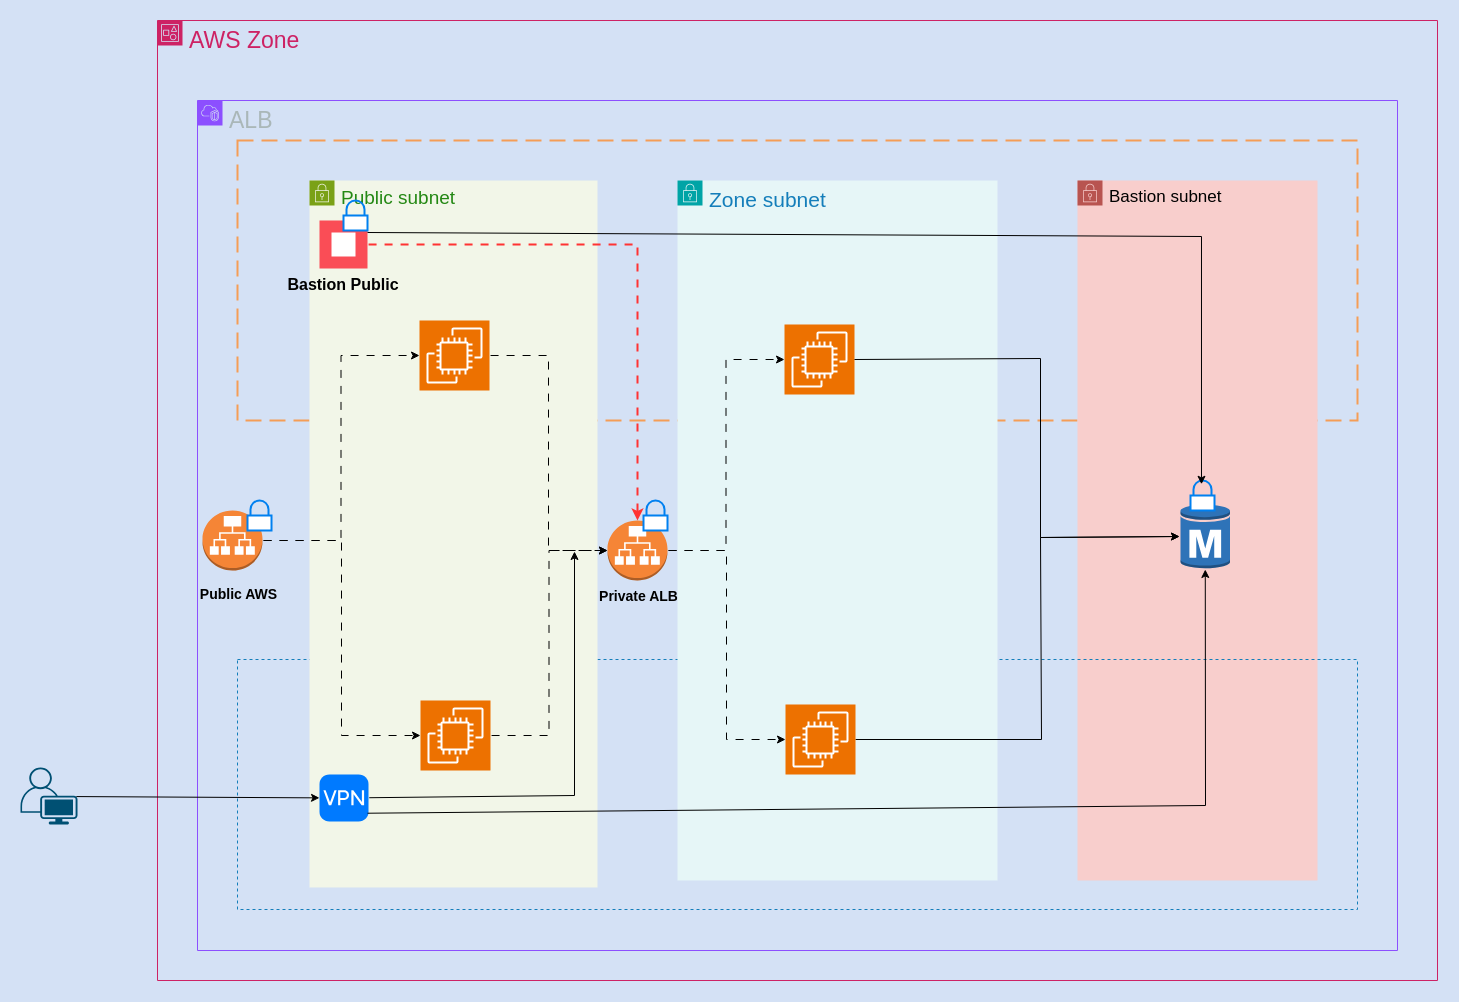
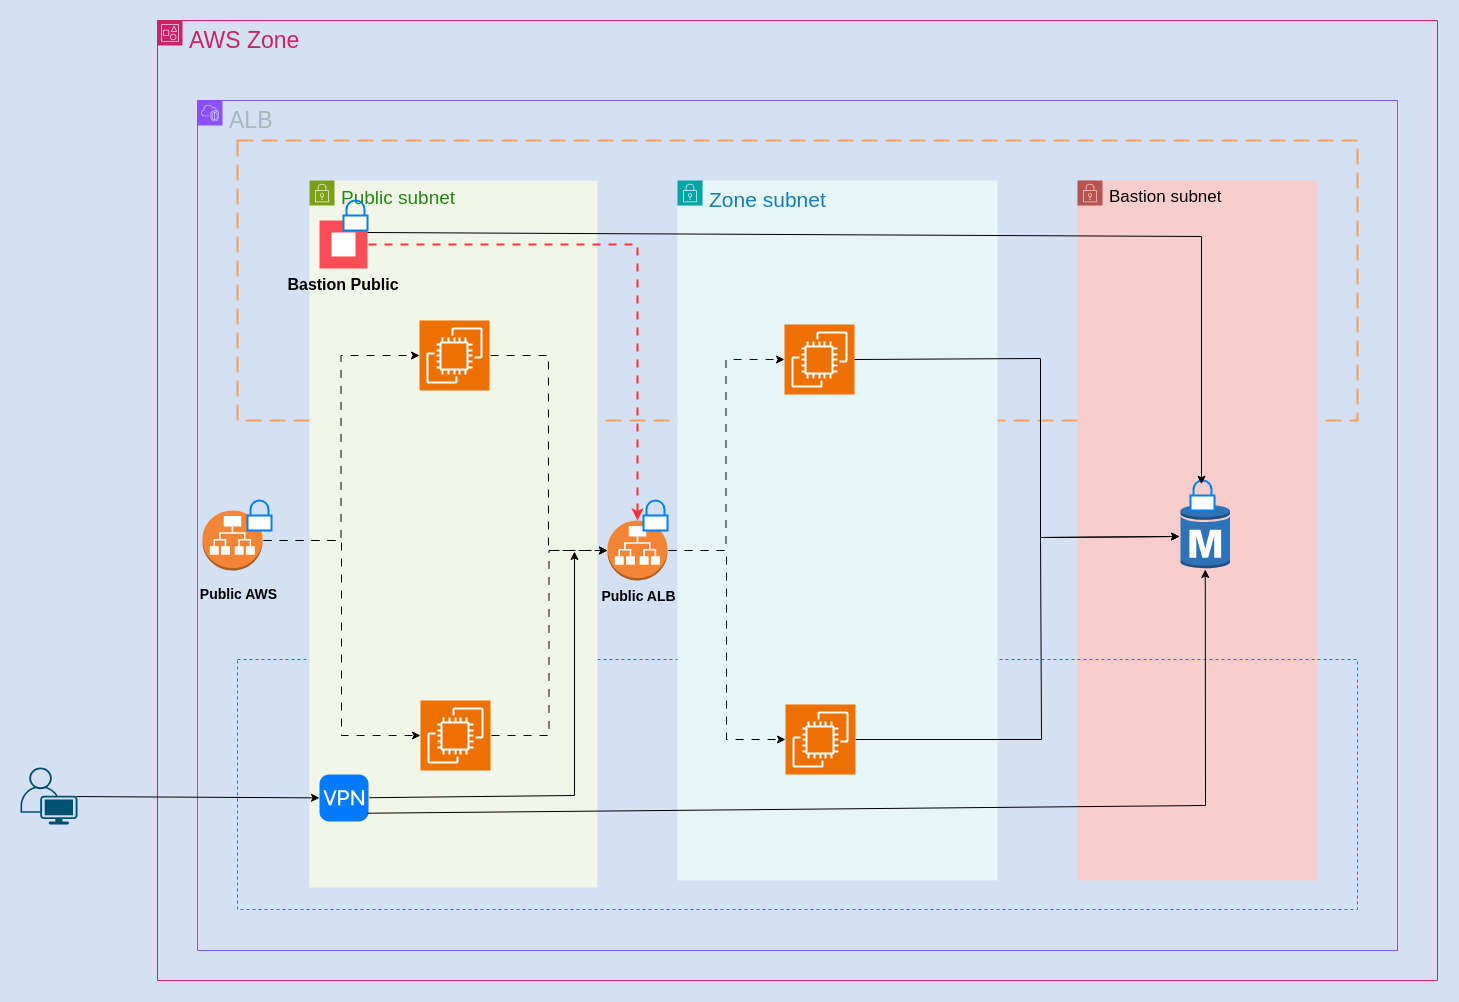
- <mxCell id="12" value="&lt;b&gt;&lt;font style=&quot;font-size: 14px;&quot;&gt;Private ALB&lt;/font&gt;&lt;/b&gt;" style="text;html=1;align=center;verticalAlign=middle;resizable=0;points=[];autosize=1;strokeColor=none;fillColor=none;" parent="3" vertex="1"><mxGeometry x="392" y="481" width="97" height="29" as="geometry" /></mxCell>
+ <mxCell id="12" value="&lt;b&gt;&lt;font style=&quot;font-size: 14px;&quot;&gt;Public ALB&lt;/font&gt;&lt;/b&gt;" style="text;html=1;align=center;verticalAlign=middle;resizable=0;points=[];autosize=1;strokeColor=none;fillColor=none;" parent="3" vertex="1"><mxGeometry x="392" y="481" width="97" height="29" as="geometry" /></mxCell>
